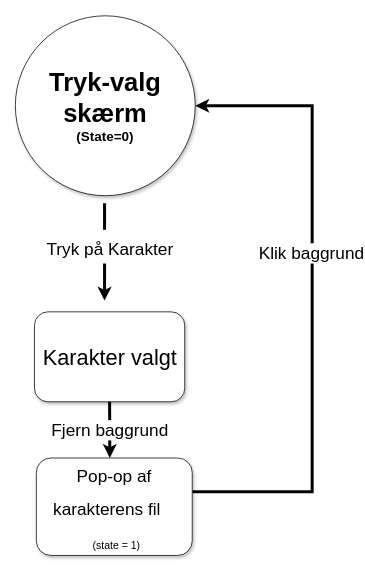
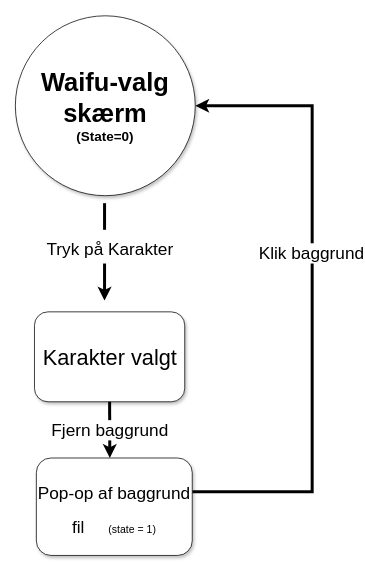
- <mxCell id="2" value="&lt;b style=&quot;&quot;&gt;&lt;font style=&quot;&quot;&gt;&lt;span style=&quot;font-size: 34px;&quot;&gt;Tryk-valg skærm&lt;/span&gt;&lt;br&gt;&lt;font style=&quot;font-size: 18px;&quot;&gt;(State=0)&lt;/font&gt;&lt;br&gt;&lt;/font&gt;&lt;/b&gt;" style="ellipse;whiteSpace=wrap;html=1;shadow=1;sketch=0;" vertex="1" parent="1"><mxGeometry x="20" y="20" width="240" height="240" as="geometry" /></mxCell>
+ <mxCell id="2" value="&lt;b style=&quot;&quot;&gt;&lt;font style=&quot;&quot;&gt;&lt;span style=&quot;font-size: 34px;&quot;&gt;Waifu-valg skærm&lt;/span&gt;&lt;br&gt;&lt;font style=&quot;font-size: 18px;&quot;&gt;(State=0)&lt;/font&gt;&lt;br&gt;&lt;/font&gt;&lt;/b&gt;" style="ellipse;whiteSpace=wrap;html=1;shadow=1;sketch=0;" vertex="1" parent="1"><mxGeometry x="20" y="20" width="240" height="240" as="geometry" /></mxCell>
- <mxCell id="7" value="&lt;span style=&quot;font-size: 23px;&quot;&gt;Pop-op af karakterens fil&amp;nbsp; &amp;nbsp; &amp;nbsp;&lt;/span&gt;&lt;font style=&quot;font-size: 14px; line-height: 1;&quot;&gt;(state = 1)&lt;/font&gt;" style="rounded=1;whiteSpace=wrap;html=1;fontSize=37;shadow=1;sketch=0;" vertex="1" parent="1"><mxGeometry x="48" y="610" width="208" height="130" as="geometry" /></mxCell>
+ <mxCell id="7" value="&lt;span style=&quot;font-size: 23px;&quot;&gt;Pop-op af baggrund fil&amp;nbsp; &amp;nbsp; &amp;nbsp;&lt;/span&gt;&lt;font style=&quot;font-size: 14px; line-height: 1;&quot;&gt;(state = 1)&lt;/font&gt;" style="rounded=1;whiteSpace=wrap;html=1;fontSize=37;shadow=1;sketch=0;" vertex="1" parent="1"><mxGeometry x="48" y="610" width="208" height="130" as="geometry" /></mxCell>
